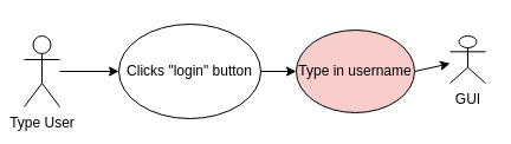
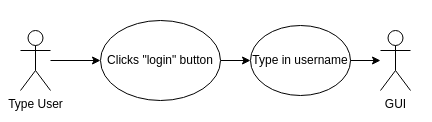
- <mxCell id="3" value="GUI" style="shape=umlActor;verticalLabelPosition=bottom;labelBackgroundColor=#ffffff;verticalAlign=top;html=1;outlineConnect=0;" parent="1" vertex="1"><mxGeometry x="380" y="30" width="30" height="40" as="geometry" /></mxCell>
+ <mxCell id="3" value="GUI" style="shape=umlActor;verticalLabelPosition=bottom;labelBackgroundColor=#ffffff;verticalAlign=top;html=1;outlineConnect=0;" parent="1" vertex="1"><mxGeometry x="380" y="30" width="30" height="60" as="geometry" /></mxCell>
- <mxCell id="7" value="Type in username" style="ellipse;whiteSpace=wrap;html=1;fillColor=#f8cecc;" parent="1" vertex="1"><mxGeometry x="250" y="25" width="100" height="70" as="geometry" /></mxCell>
+ <mxCell id="7" value="Type in username" style="ellipse;whiteSpace=wrap;html=1;" parent="1" vertex="1"><mxGeometry x="250" y="25" width="100" height="70" as="geometry" /></mxCell>
